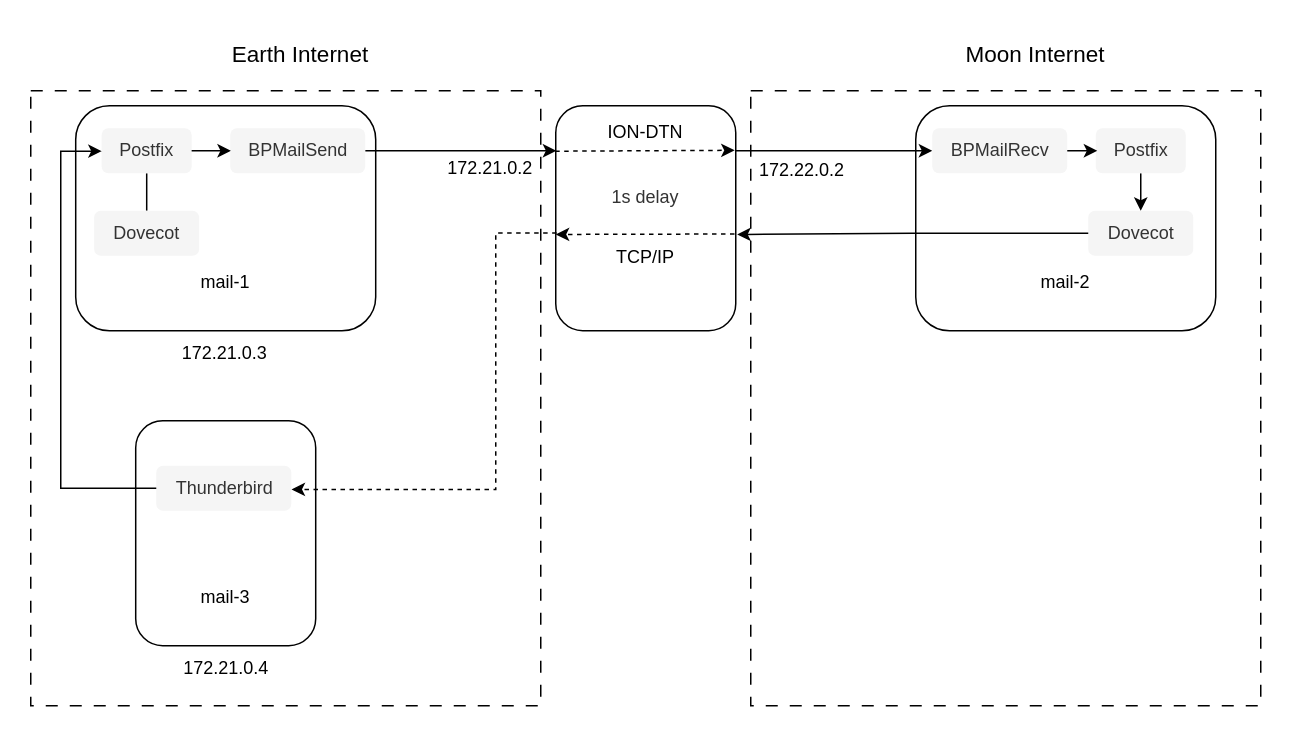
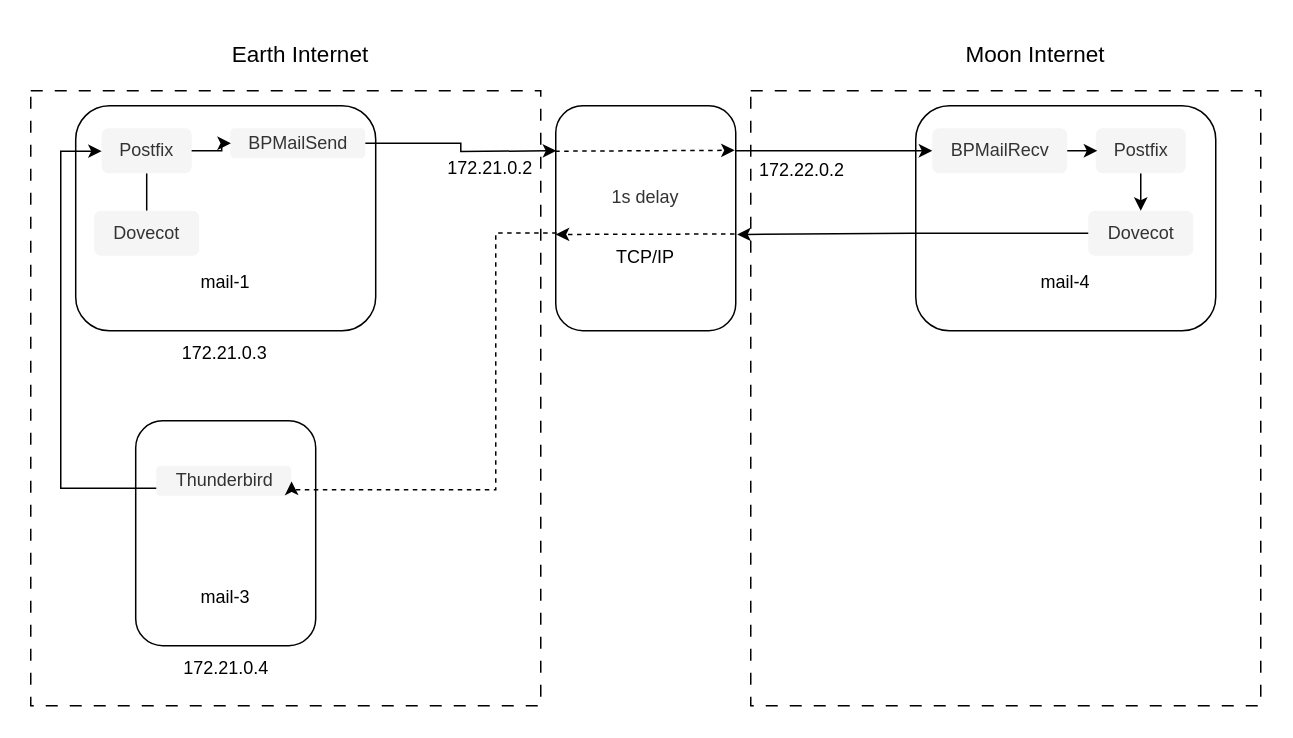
- <mxCell id="32" value="ION-DTN" style="text;html=1;align=center;verticalAlign=middle;whiteSpace=wrap;rounded=0;" vertex="1" parent="1"><mxGeometry x="400" y="73" width="60" height="30" as="geometry" /></mxCell>
- <mxCell id="25" value="&lt;div&gt;BPMailSend&lt;/div&gt;" style="text;html=1;align=center;verticalAlign=middle;resizable=0;points=[];autosize=1;strokeColor=none;fillColor=#f5f5f5;fontColor=#333333;rounded=1;" vertex="1" parent="1"><mxGeometry x="152.97" y="85" width="90" height="30" as="geometry" /></mxCell>
+ <mxCell id="25" value="&lt;div&gt;BPMailSend&lt;/div&gt;" style="text;html=1;align=center;verticalAlign=middle;resizable=0;points=[];autosize=1;strokeColor=none;fillColor=#f5f5f5;fontColor=#333333;rounded=1;" vertex="1" parent="1"><mxGeometry x="152.97" y="85" width="90" height="20" as="geometry" /></mxCell>
- <mxCell id="4" value="&lt;div&gt;&lt;br&gt;&lt;/div&gt;&lt;div&gt;&lt;br&gt;&lt;/div&gt;&lt;div&gt;&lt;br&gt;&lt;/div&gt;&lt;div&gt;&lt;br&gt;&lt;/div&gt;&lt;div&gt;&lt;br&gt;&lt;/div&gt;&lt;div&gt;&lt;br&gt;&lt;/div&gt;&lt;div&gt;mail-2&lt;/div&gt;" style="rounded=1;whiteSpace=wrap;html=1;" parent="1" vertex="1"><mxGeometry x="610" y="70" width="200" height="150" as="geometry" /></mxCell>
+ <mxCell id="4" value="&lt;div&gt;&lt;br&gt;&lt;/div&gt;&lt;div&gt;&lt;br&gt;&lt;/div&gt;&lt;div&gt;&lt;br&gt;&lt;/div&gt;&lt;div&gt;&lt;br&gt;&lt;/div&gt;&lt;div&gt;&lt;br&gt;&lt;/div&gt;&lt;div&gt;&lt;br&gt;&lt;/div&gt;&lt;div&gt;mail-4&lt;/div&gt;" style="rounded=1;whiteSpace=wrap;html=1;" parent="1" vertex="1"><mxGeometry x="610" y="70" width="200" height="150" as="geometry" /></mxCell>
- <mxCell id="17" value="Thunderbird" style="text;html=1;align=center;verticalAlign=middle;resizable=0;points=[];autosize=1;strokeColor=none;fillColor=#f5f5f5;fontColor=#333333;rounded=1;" vertex="1" parent="1"><mxGeometry x="103.68" y="310" width="90" height="30" as="geometry" /></mxCell>
+ <mxCell id="17" value="Thunderbird" style="text;html=1;align=center;verticalAlign=middle;resizable=0;points=[];autosize=1;strokeColor=none;fillColor=#f5f5f5;fontColor=#333333;rounded=1;" vertex="1" parent="1"><mxGeometry x="103.68" y="310" width="90" height="20" as="geometry" /></mxCell>
